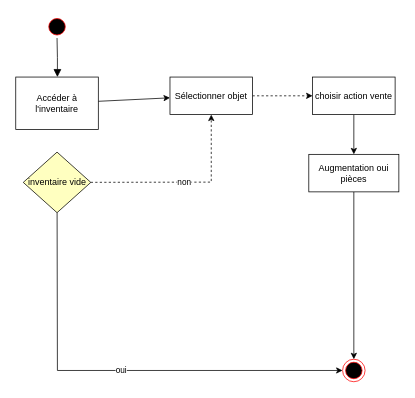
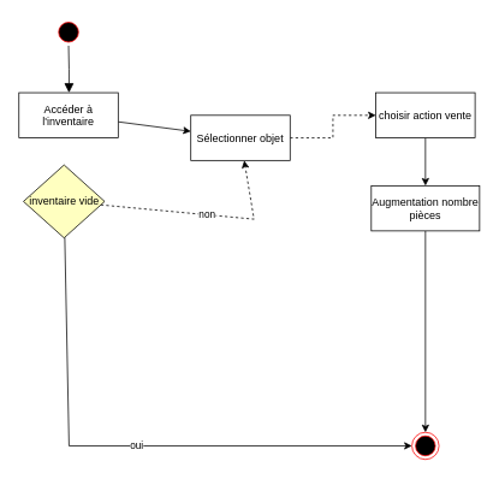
- <mxCell id="8" value="Sélectionner objet" style="" parent="1" vertex="1"><mxGeometry x="226" y="102" width="110" height="50" as="geometry" /></mxCell>
+ <mxCell id="8" value="Sélectionner objet" style="" parent="1" vertex="1"><mxGeometry x="211" y="127" width="110" height="50" as="geometry" /></mxCell>
- <mxCell id="5" value="Accéder à &#10;l'inventaire" style="" parent="1" vertex="1"><mxGeometry x="20.5" y="102" width="110" height="70" as="geometry" /></mxCell>
+ <mxCell id="5" value="Accéder à &#10;l'inventaire" style="" parent="1" vertex="1"><mxGeometry x="20.5" y="102" width="110" height="50" as="geometry" /></mxCell>
- <mxCell id="15" value="Augmentation oui&#10;pièces" style="" vertex="1" parent="1"><mxGeometry x="411" y="205" width="120" height="50" as="geometry" /></mxCell>
+ <mxCell id="15" value="Augmentation nombre&#10;pièces" style="" vertex="1" parent="1"><mxGeometry x="411" y="205" width="120" height="50" as="geometry" /></mxCell>
- <mxCell id="13" value="inventaire vide" style="rhombus;whiteSpace=wrap;html=1;fillColor=#ffffc0;" parent="1" vertex="1"><mxGeometry x="30.5" y="202" width="90" height="80.75" as="geometry" /></mxCell>
+ <mxCell id="13" value="inventaire vide" style="rhombus;whiteSpace=wrap;html=1;fillColor=#ffffc0;" parent="1" vertex="1"><mxGeometry x="25.5" y="182" width="90" height="80.75" as="geometry" /></mxCell>
